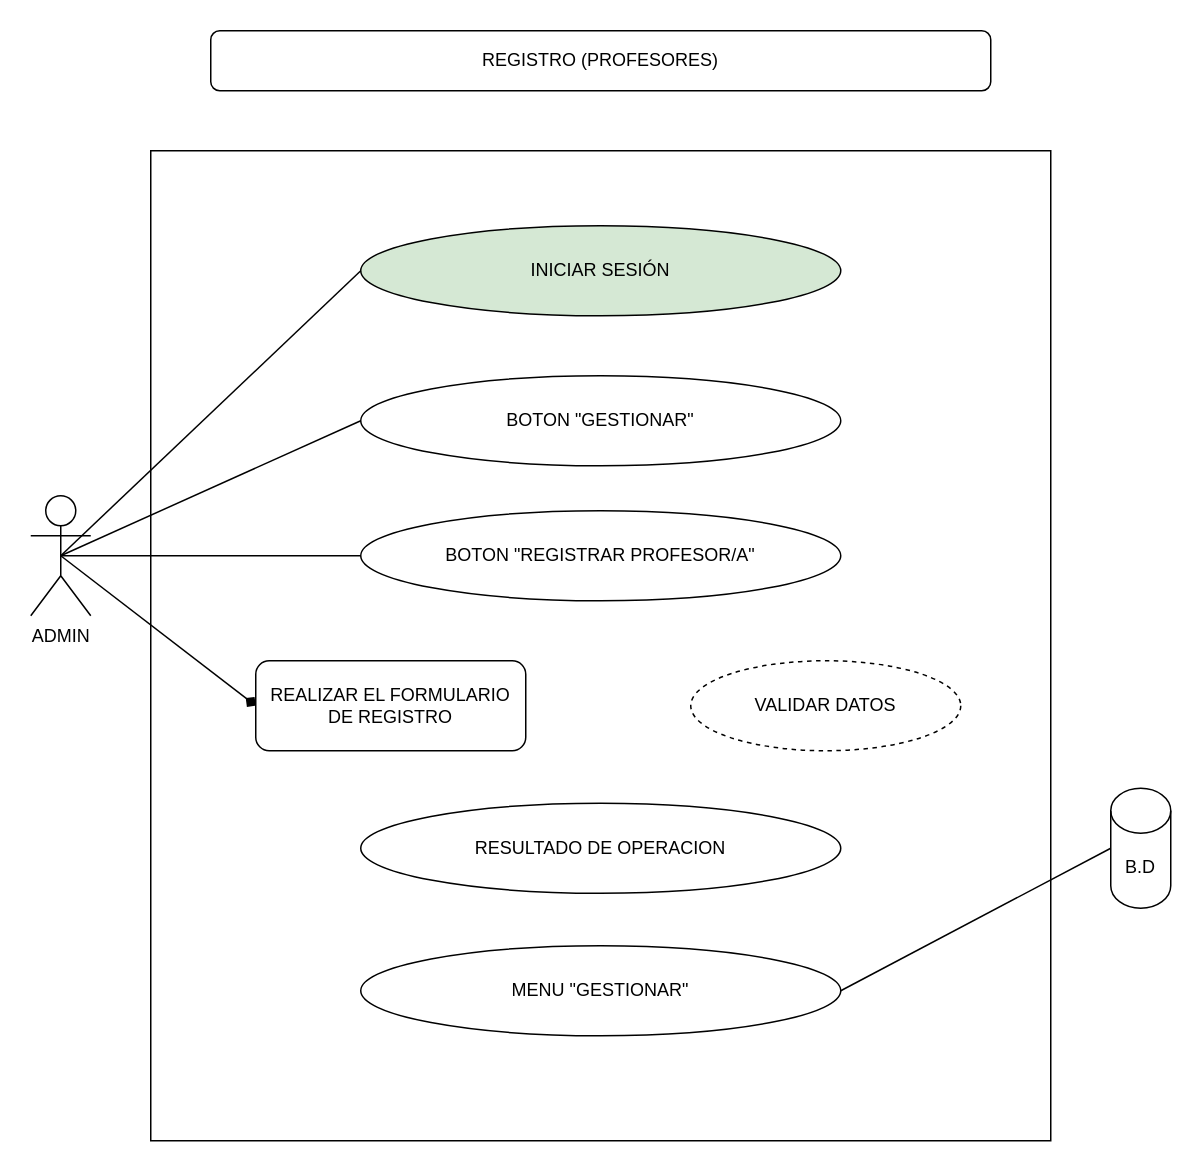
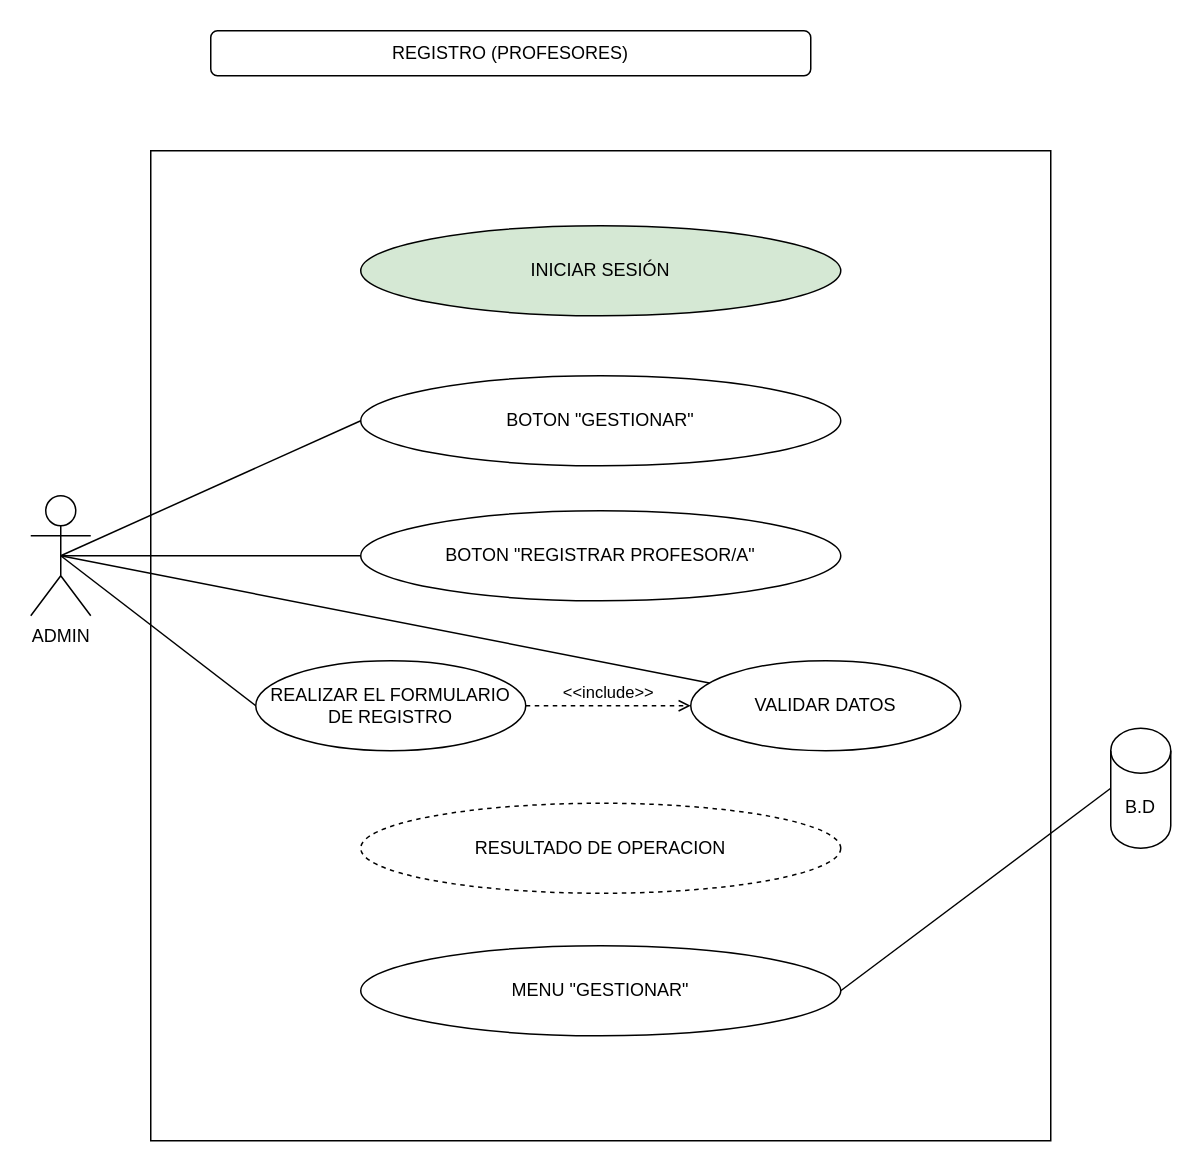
- <mxCell id="5" value="REGISTRO (PROFESORES)" style="rounded=1;whiteSpace=wrap;html=1;" parent="1" vertex="1"><mxGeometry x="140" y="20" width="520" height="40" as="geometry" /></mxCell>
+ <mxCell id="5" value="REGISTRO (PROFESORES)" style="rounded=1;whiteSpace=wrap;html=1;" parent="1" vertex="1"><mxGeometry x="140" y="20" width="400" height="30" as="geometry" /></mxCell>
- <mxCell id="15" value="" style="endArrow=none;html=1;exitX=0.5;exitY=0.5;exitDx=0;exitDy=0;exitPerimeter=0;entryX=0;entryY=0.5;entryDx=0;entryDy=0;" edge="1" parent="1" source="3" target="6"><mxGeometry width="50" height="50" relative="1" as="geometry"><mxPoint x="340" y="300" as="sourcePoint" /><mxPoint x="390" y="250" as="targetPoint" /></mxGeometry></mxCell>
+ <mxCell id="15" value="" style="endArrow=none;html=1;exitX=0.5;exitY=0.5;exitDx=0;exitDy=0;exitPerimeter=0;" edge="1" parent="1" source="3" target="10"><mxGeometry width="50" height="50" relative="1" as="geometry"><mxPoint x="340" y="300" as="sourcePoint" /><mxPoint x="390" y="250" as="targetPoint" /></mxGeometry></mxCell>
- <mxCell id="13" value="" style="endArrow=diamond;html=1;exitX=0.5;exitY=0.5;exitDx=0;exitDy=0;exitPerimeter=0;entryX=0;entryY=0.5;entryDx=0;entryDy=0;" edge="1" parent="1" source="3" target="9"><mxGeometry width="50" height="50" relative="1" as="geometry"><mxPoint x="340" y="430" as="sourcePoint" /><mxPoint x="390" y="380" as="targetPoint" /></mxGeometry></mxCell>
+ <mxCell id="13" value="" style="endArrow=none;html=1;exitX=0.5;exitY=0.5;exitDx=0;exitDy=0;exitPerimeter=0;entryX=0;entryY=0.5;entryDx=0;entryDy=0;" edge="1" parent="1" source="3" target="9"><mxGeometry width="50" height="50" relative="1" as="geometry"><mxPoint x="340" y="430" as="sourcePoint" /><mxPoint x="390" y="380" as="targetPoint" /></mxGeometry></mxCell>
- <mxCell id="9" value="REALIZAR EL FORMULARIO DE REGISTRO" style="whiteSpace=wrap;html=1;rounded=1;" parent="1" vertex="1"><mxGeometry x="170" y="440" width="180" height="60" as="geometry" /></mxCell>
+ <mxCell id="9" value="REALIZAR EL FORMULARIO DE REGISTRO" style="ellipse;whiteSpace=wrap;html=1;" parent="1" vertex="1"><mxGeometry x="170" y="440" width="180" height="60" as="geometry" /></mxCell>
+ <mxCell id="14" value="&amp;lt;&amp;lt;include&amp;gt;&amp;gt;" style="html=1;verticalAlign=bottom;labelBackgroundColor=none;endArrow=open;endFill=0;dashed=1;exitX=1;exitY=0.5;exitDx=0;exitDy=0;entryX=0;entryY=0.5;entryDx=0;entryDy=0;" edge="1" parent="1" source="9" target="10"><mxGeometry width="160" relative="1" as="geometry"><mxPoint x="290" y="400" as="sourcePoint" /><mxPoint x="450" y="400" as="targetPoint" /></mxGeometry></mxCell>
- <mxCell id="10" value="VALIDAR DATOS" style="ellipse;whiteSpace=wrap;html=1;dashed=1;" parent="1" vertex="1"><mxGeometry x="460" y="440" width="180" height="60" as="geometry" /></mxCell>
+ <mxCell id="10" value="VALIDAR DATOS" style="ellipse;whiteSpace=wrap;html=1;" parent="1" vertex="1"><mxGeometry x="460" y="440" width="180" height="60" as="geometry" /></mxCell>
- <mxCell id="11" value="RESULTADO DE OPERACION" style="ellipse;whiteSpace=wrap;html=1;" parent="1" vertex="1"><mxGeometry x="240" y="535" width="320" height="60" as="geometry" /></mxCell>
+ <mxCell id="11" value="RESULTADO DE OPERACION" style="ellipse;whiteSpace=wrap;html=1;dashed=1;" parent="1" vertex="1"><mxGeometry x="240" y="535" width="320" height="60" as="geometry" /></mxCell>
- <mxCell id="4" value="B.D" style="shape=cylinder3;whiteSpace=wrap;html=1;boundedLbl=1;backgroundOutline=1;size=15;" parent="1" vertex="1"><mxGeometry x="740" y="525" width="40" height="80" as="geometry" /></mxCell>
+ <mxCell id="4" value="B.D" style="shape=cylinder3;whiteSpace=wrap;html=1;boundedLbl=1;backgroundOutline=1;size=15;" parent="1" vertex="1"><mxGeometry x="740" y="485" width="40" height="80" as="geometry" /></mxCell>
